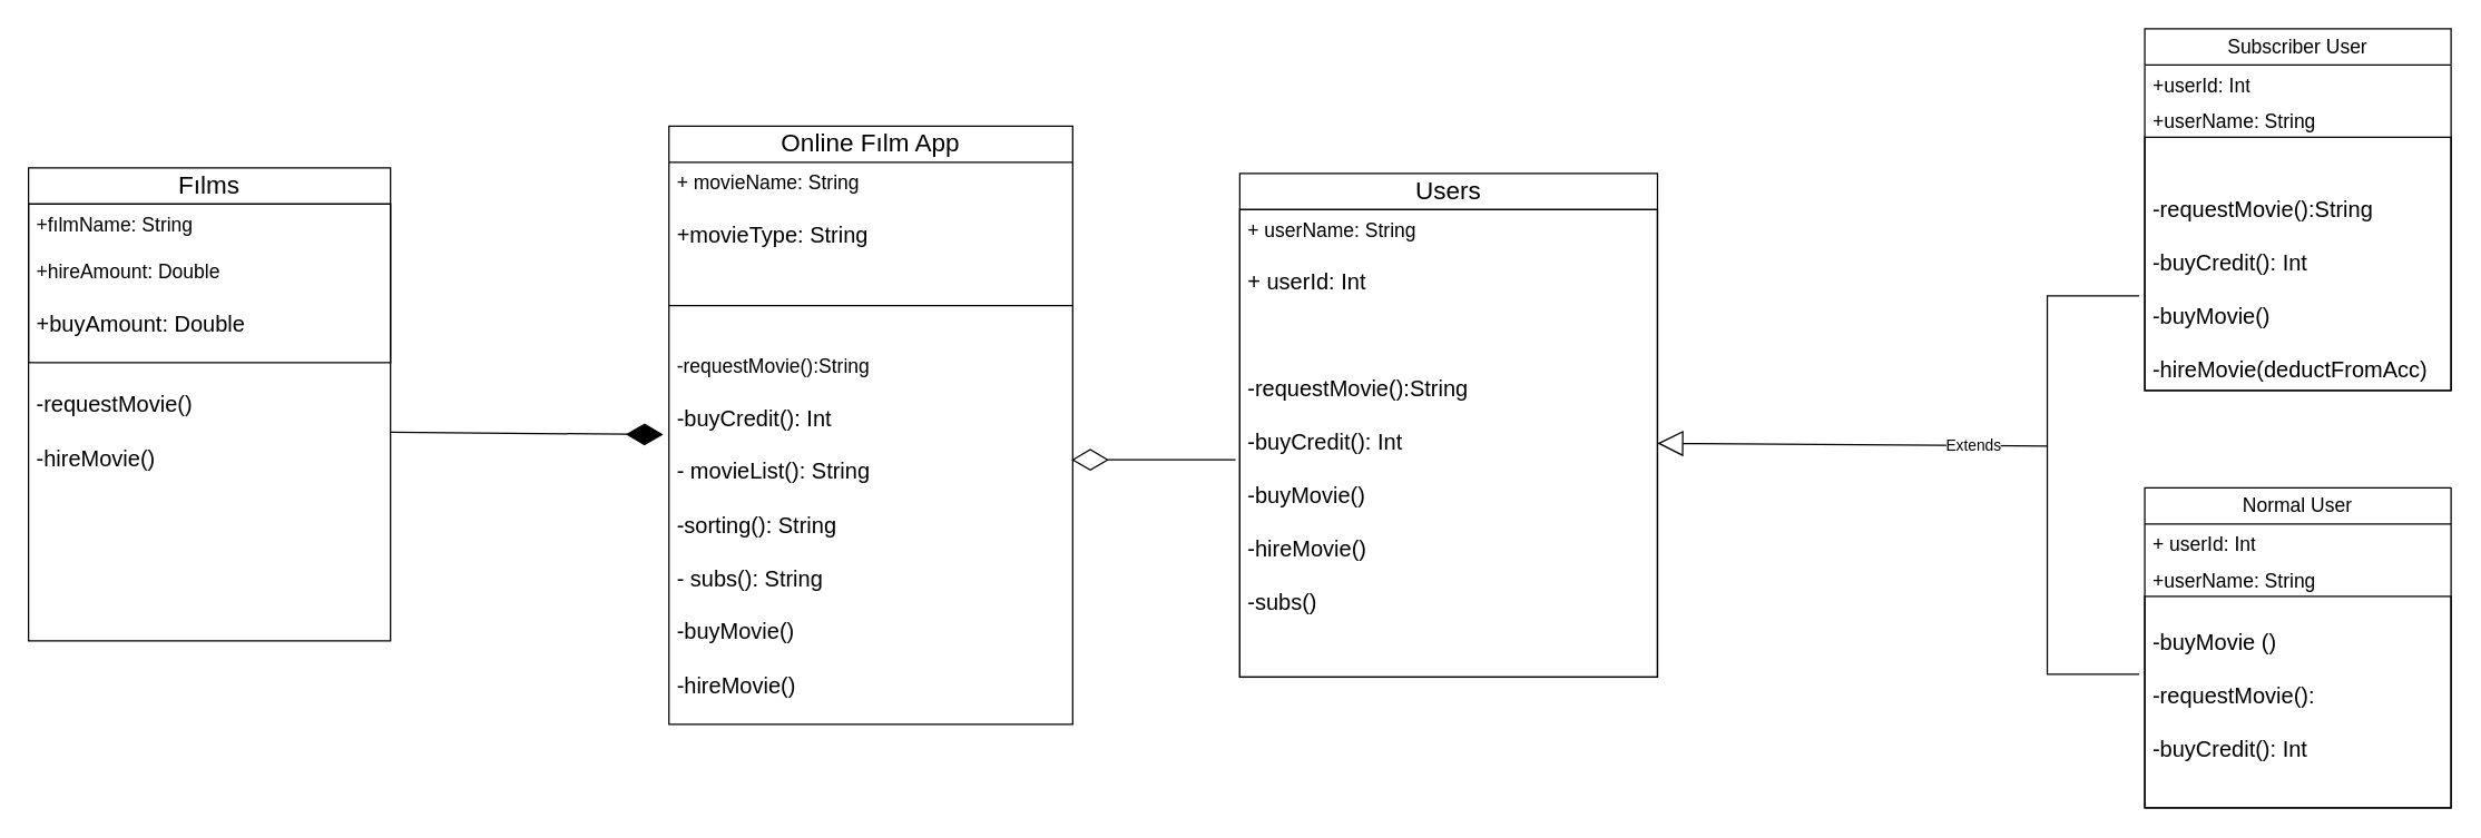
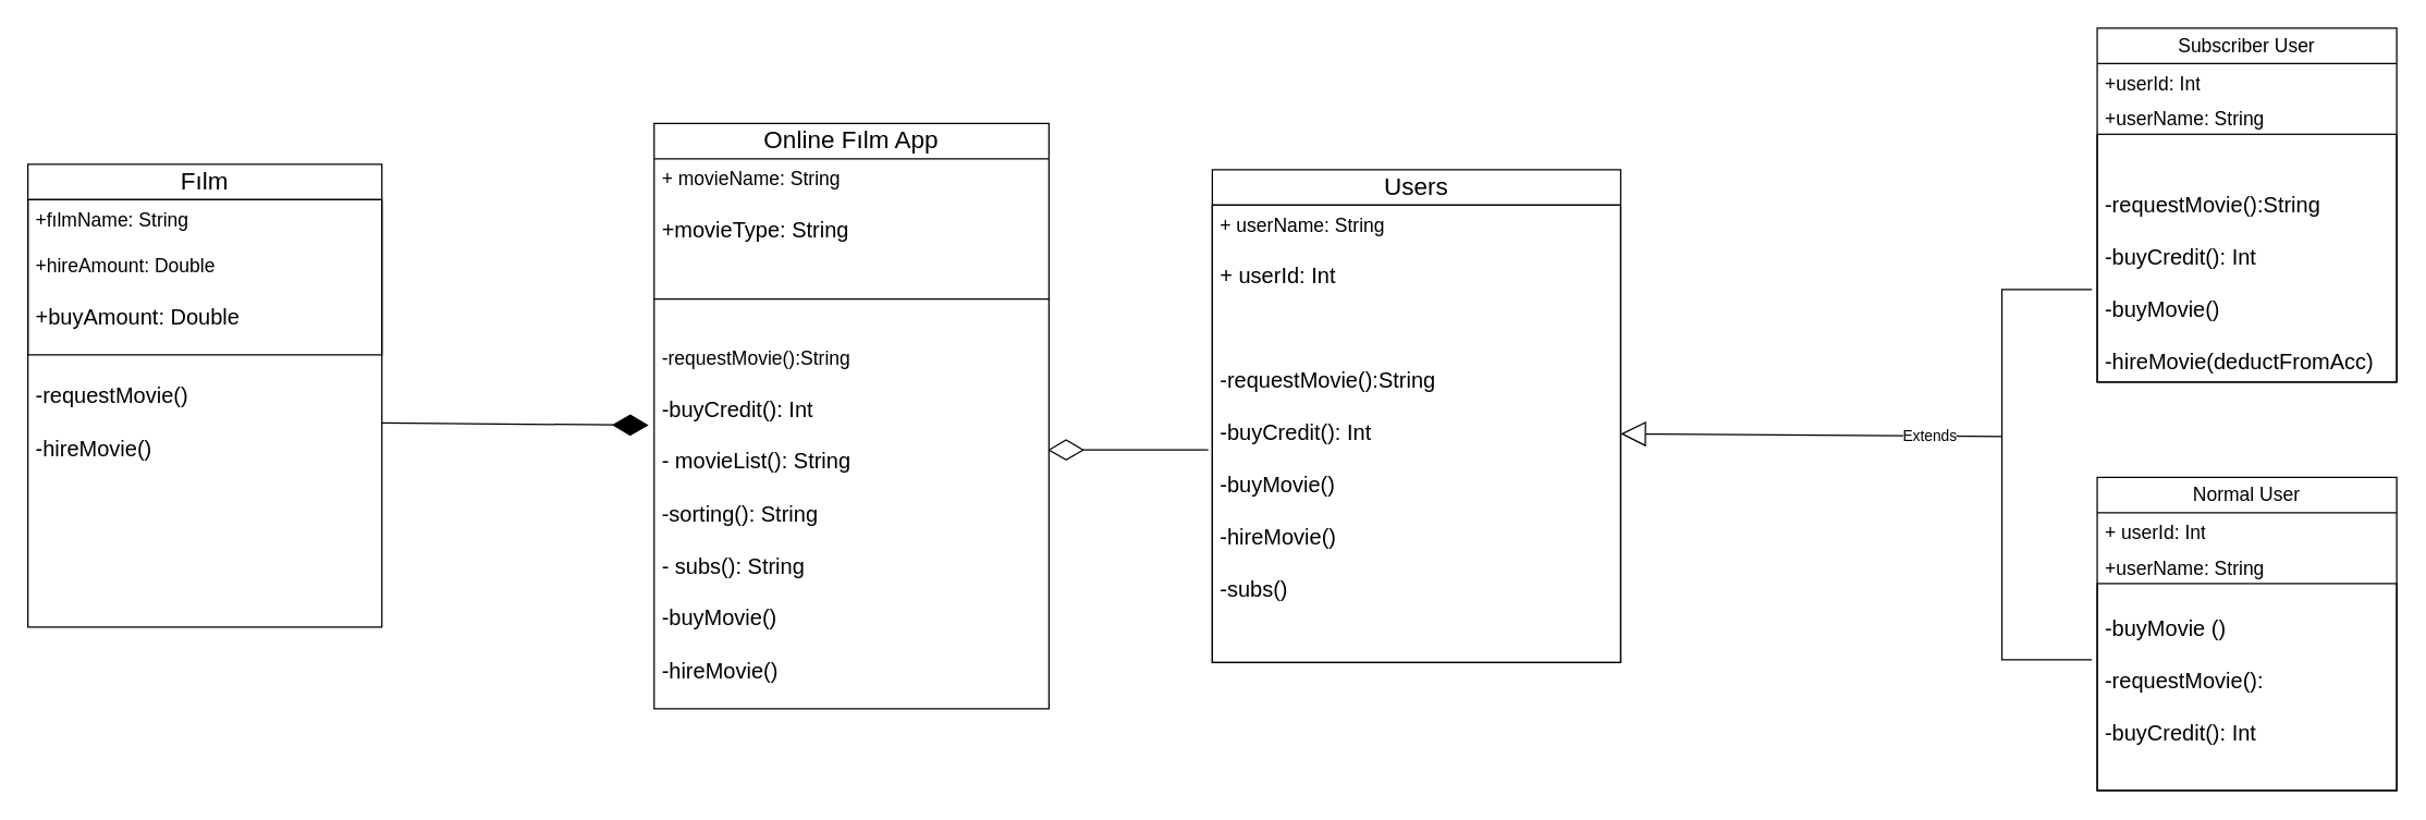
- <mxCell id="6" value="&lt;font style=&quot;font-size: 18px;&quot;&gt;Fılms&lt;/font&gt;" style="swimlane;fontStyle=0;childLayout=stackLayout;horizontal=1;startSize=26;fillColor=none;horizontalStack=0;resizeParent=1;resizeParentMax=0;resizeLast=0;collapsible=1;marginBottom=0;whiteSpace=wrap;html=1;" vertex="1" parent="1"><mxGeometry x="20" y="120" width="260" height="340" as="geometry" /></mxCell>
+ <mxCell id="6" value="&lt;font style=&quot;font-size: 18px;&quot;&gt;Fılm&lt;/font&gt;" style="swimlane;fontStyle=0;childLayout=stackLayout;horizontal=1;startSize=26;fillColor=none;horizontalStack=0;resizeParent=1;resizeParentMax=0;resizeLast=0;collapsible=1;marginBottom=0;whiteSpace=wrap;html=1;" vertex="1" parent="1"><mxGeometry x="20" y="120" width="260" height="340" as="geometry" /></mxCell>
